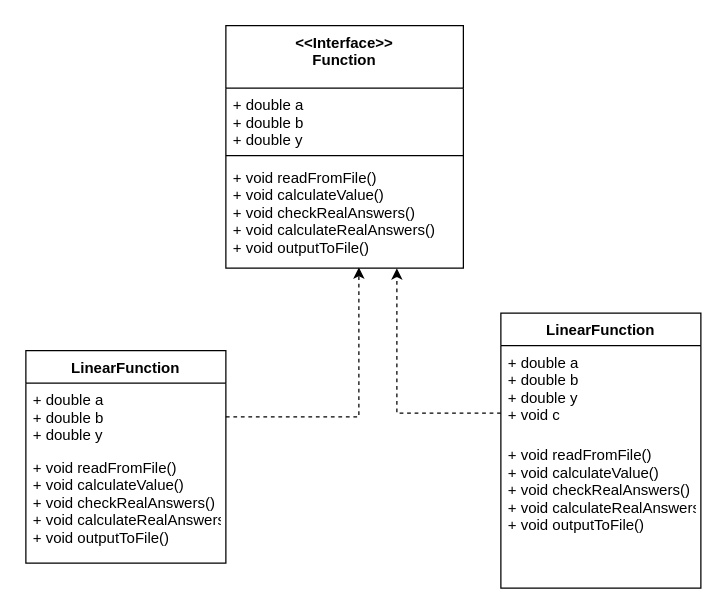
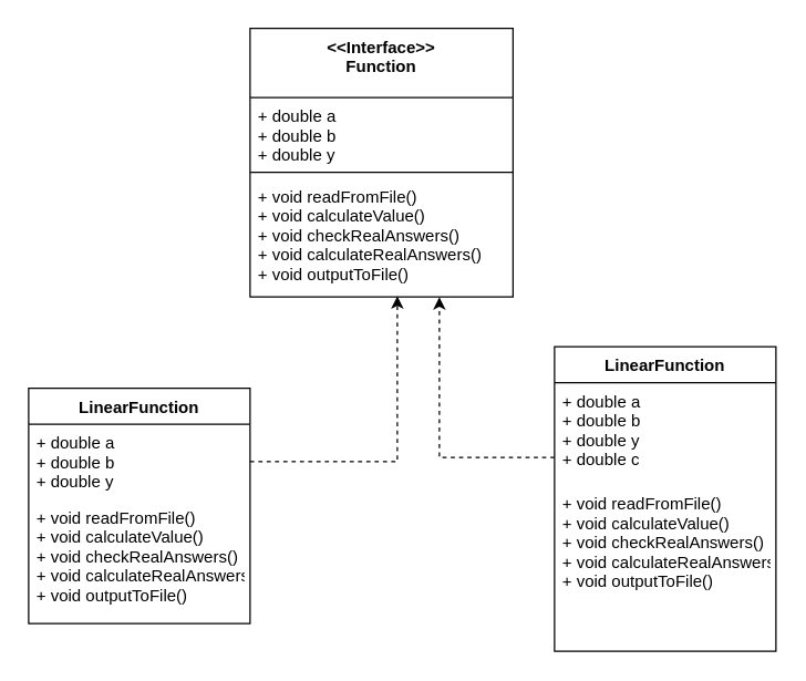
- <mxCell id="13" value="+ double a&#10;+ double b&#10;+ double y&#10;+ void c" style="text;strokeColor=none;fillColor=none;align=left;verticalAlign=top;spacingLeft=4;spacingRight=4;overflow=hidden;rotatable=0;points=[[0,0.5],[1,0.5]];portConstraint=eastwest;" vertex="1" parent="12"><mxGeometry y="26" width="160" height="74" as="geometry" /></mxCell>
+ <mxCell id="13" value="+ double a&#10;+ double b&#10;+ double y&#10;+ double c" style="text;strokeColor=none;fillColor=none;align=left;verticalAlign=top;spacingLeft=4;spacingRight=4;overflow=hidden;rotatable=0;points=[[0,0.5],[1,0.5]];portConstraint=eastwest;" vertex="1" parent="12"><mxGeometry y="26" width="160" height="74" as="geometry" /></mxCell>
